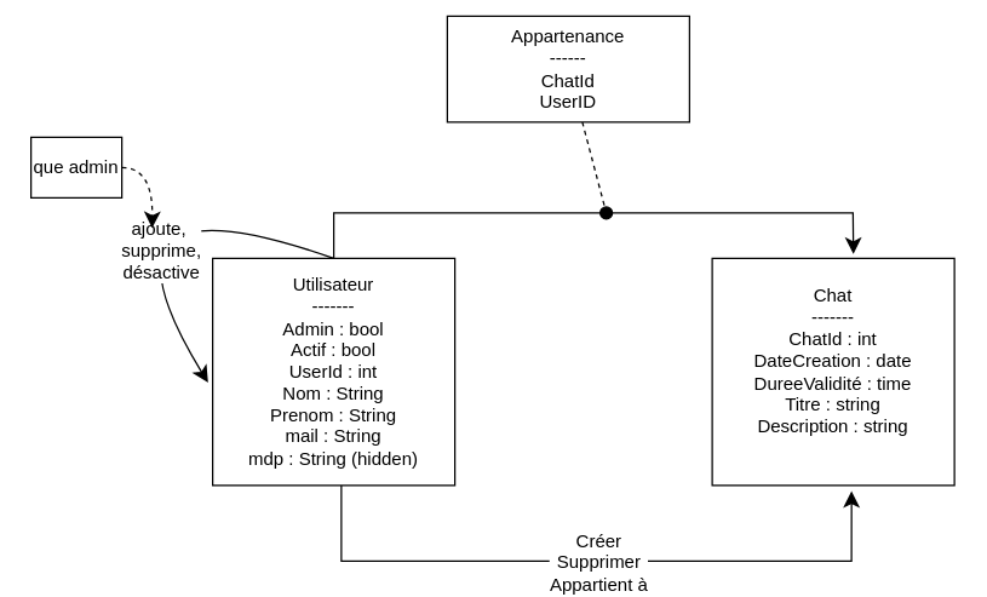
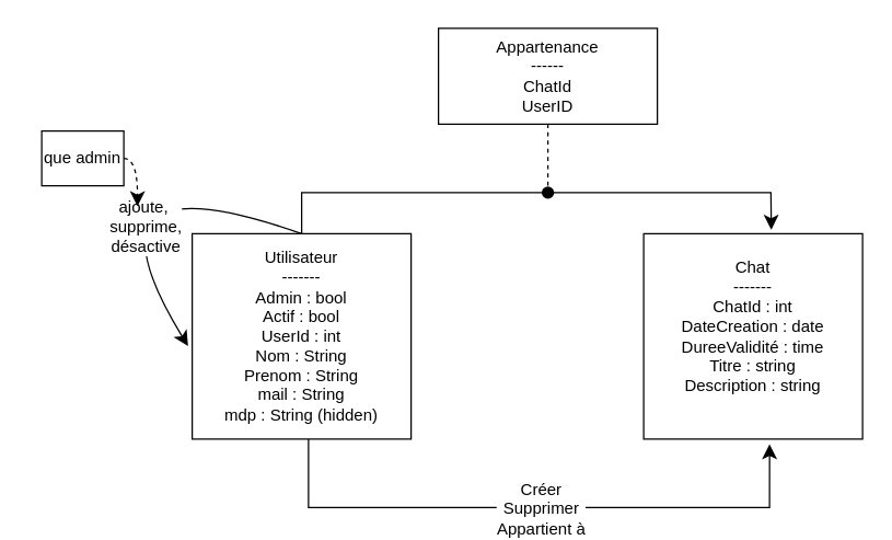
- <mxCell id="11" value="Appartenance&lt;div&gt;------&lt;/div&gt;&lt;div&gt;ChatId&lt;/div&gt;&lt;div&gt;UserID&lt;/div&gt;" style="rounded=0;whiteSpace=wrap;html=1;" vertex="1" parent="1"><mxGeometry x="295" y="10" width="160" height="70" as="geometry" /></mxCell>
+ <mxCell id="11" value="Appartenance&lt;div&gt;------&lt;/div&gt;&lt;div&gt;ChatId&lt;/div&gt;&lt;div&gt;UserID&lt;/div&gt;" style="rounded=0;whiteSpace=wrap;html=1;" vertex="1" parent="1"><mxGeometry x="320" y="20" width="160" height="70" as="geometry" /></mxCell>
- <mxCell id="9" value="que admin" style="rounded=0;whiteSpace=wrap;html=1;" vertex="1" parent="1"><mxGeometry x="20" y="90" width="60" height="40" as="geometry" /></mxCell>
+ <mxCell id="9" value="que admin" style="rounded=0;whiteSpace=wrap;html=1;" vertex="1" parent="1"><mxGeometry x="30" y="95" width="60" height="40" as="geometry" /></mxCell>
